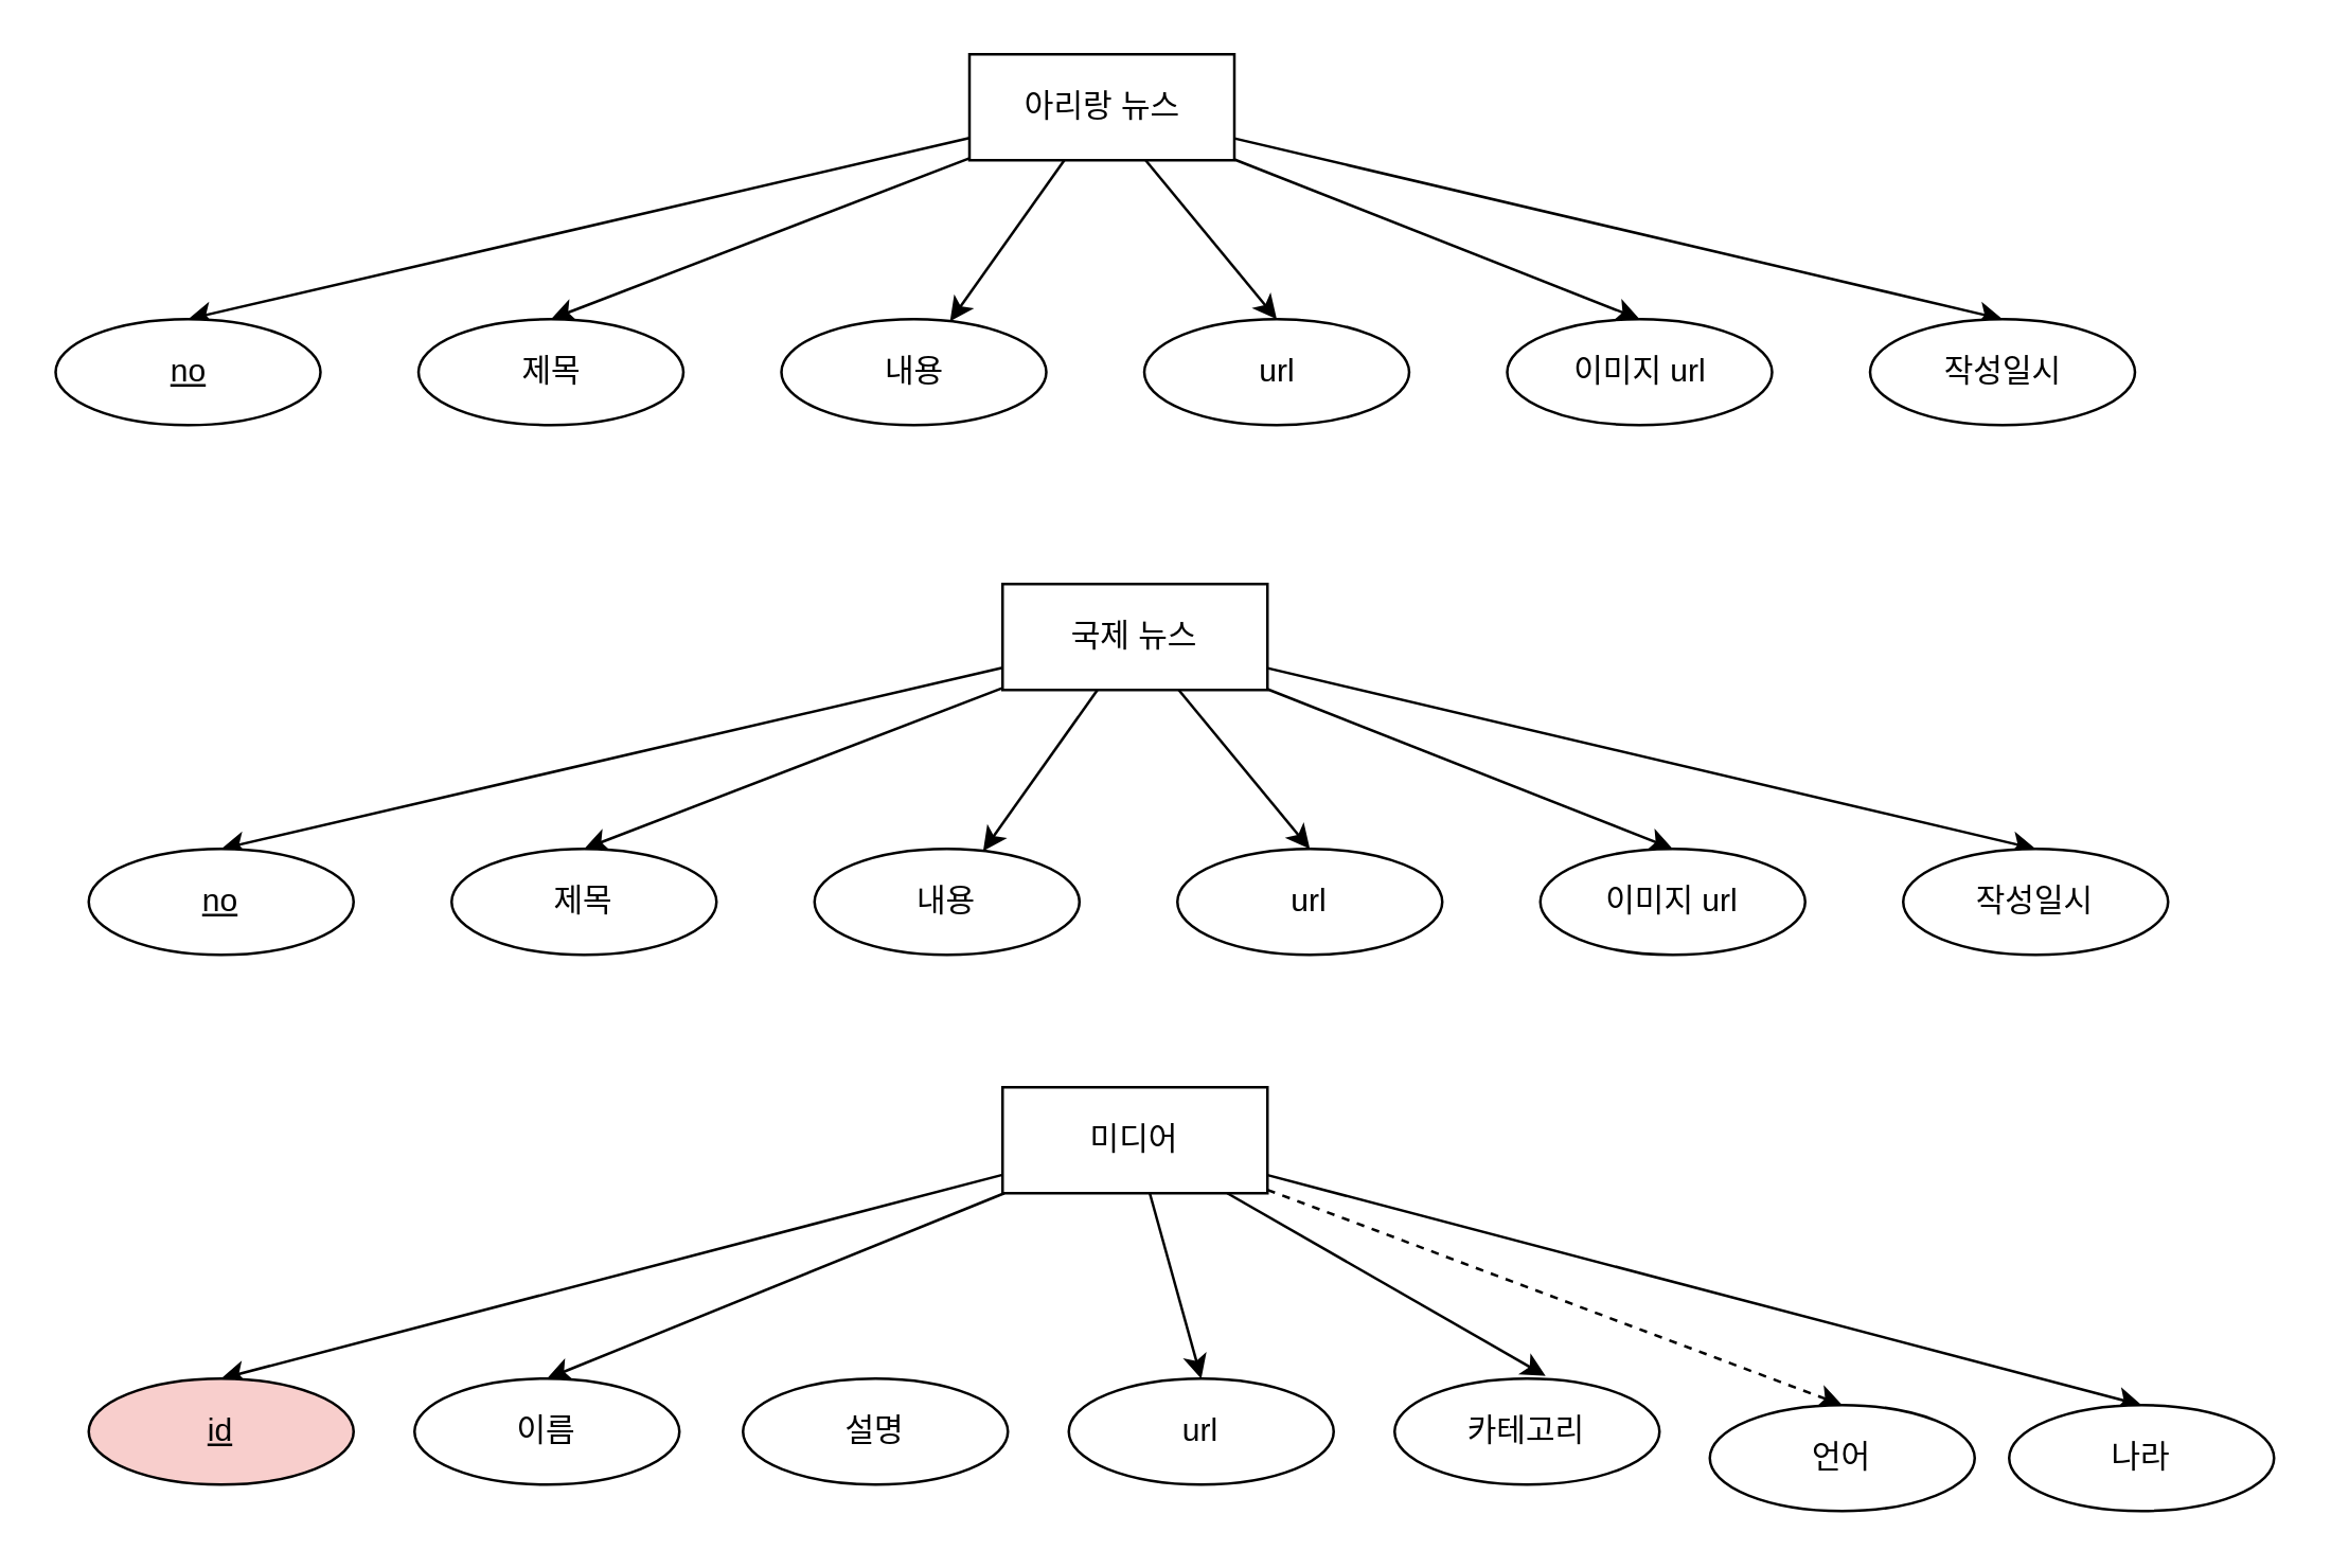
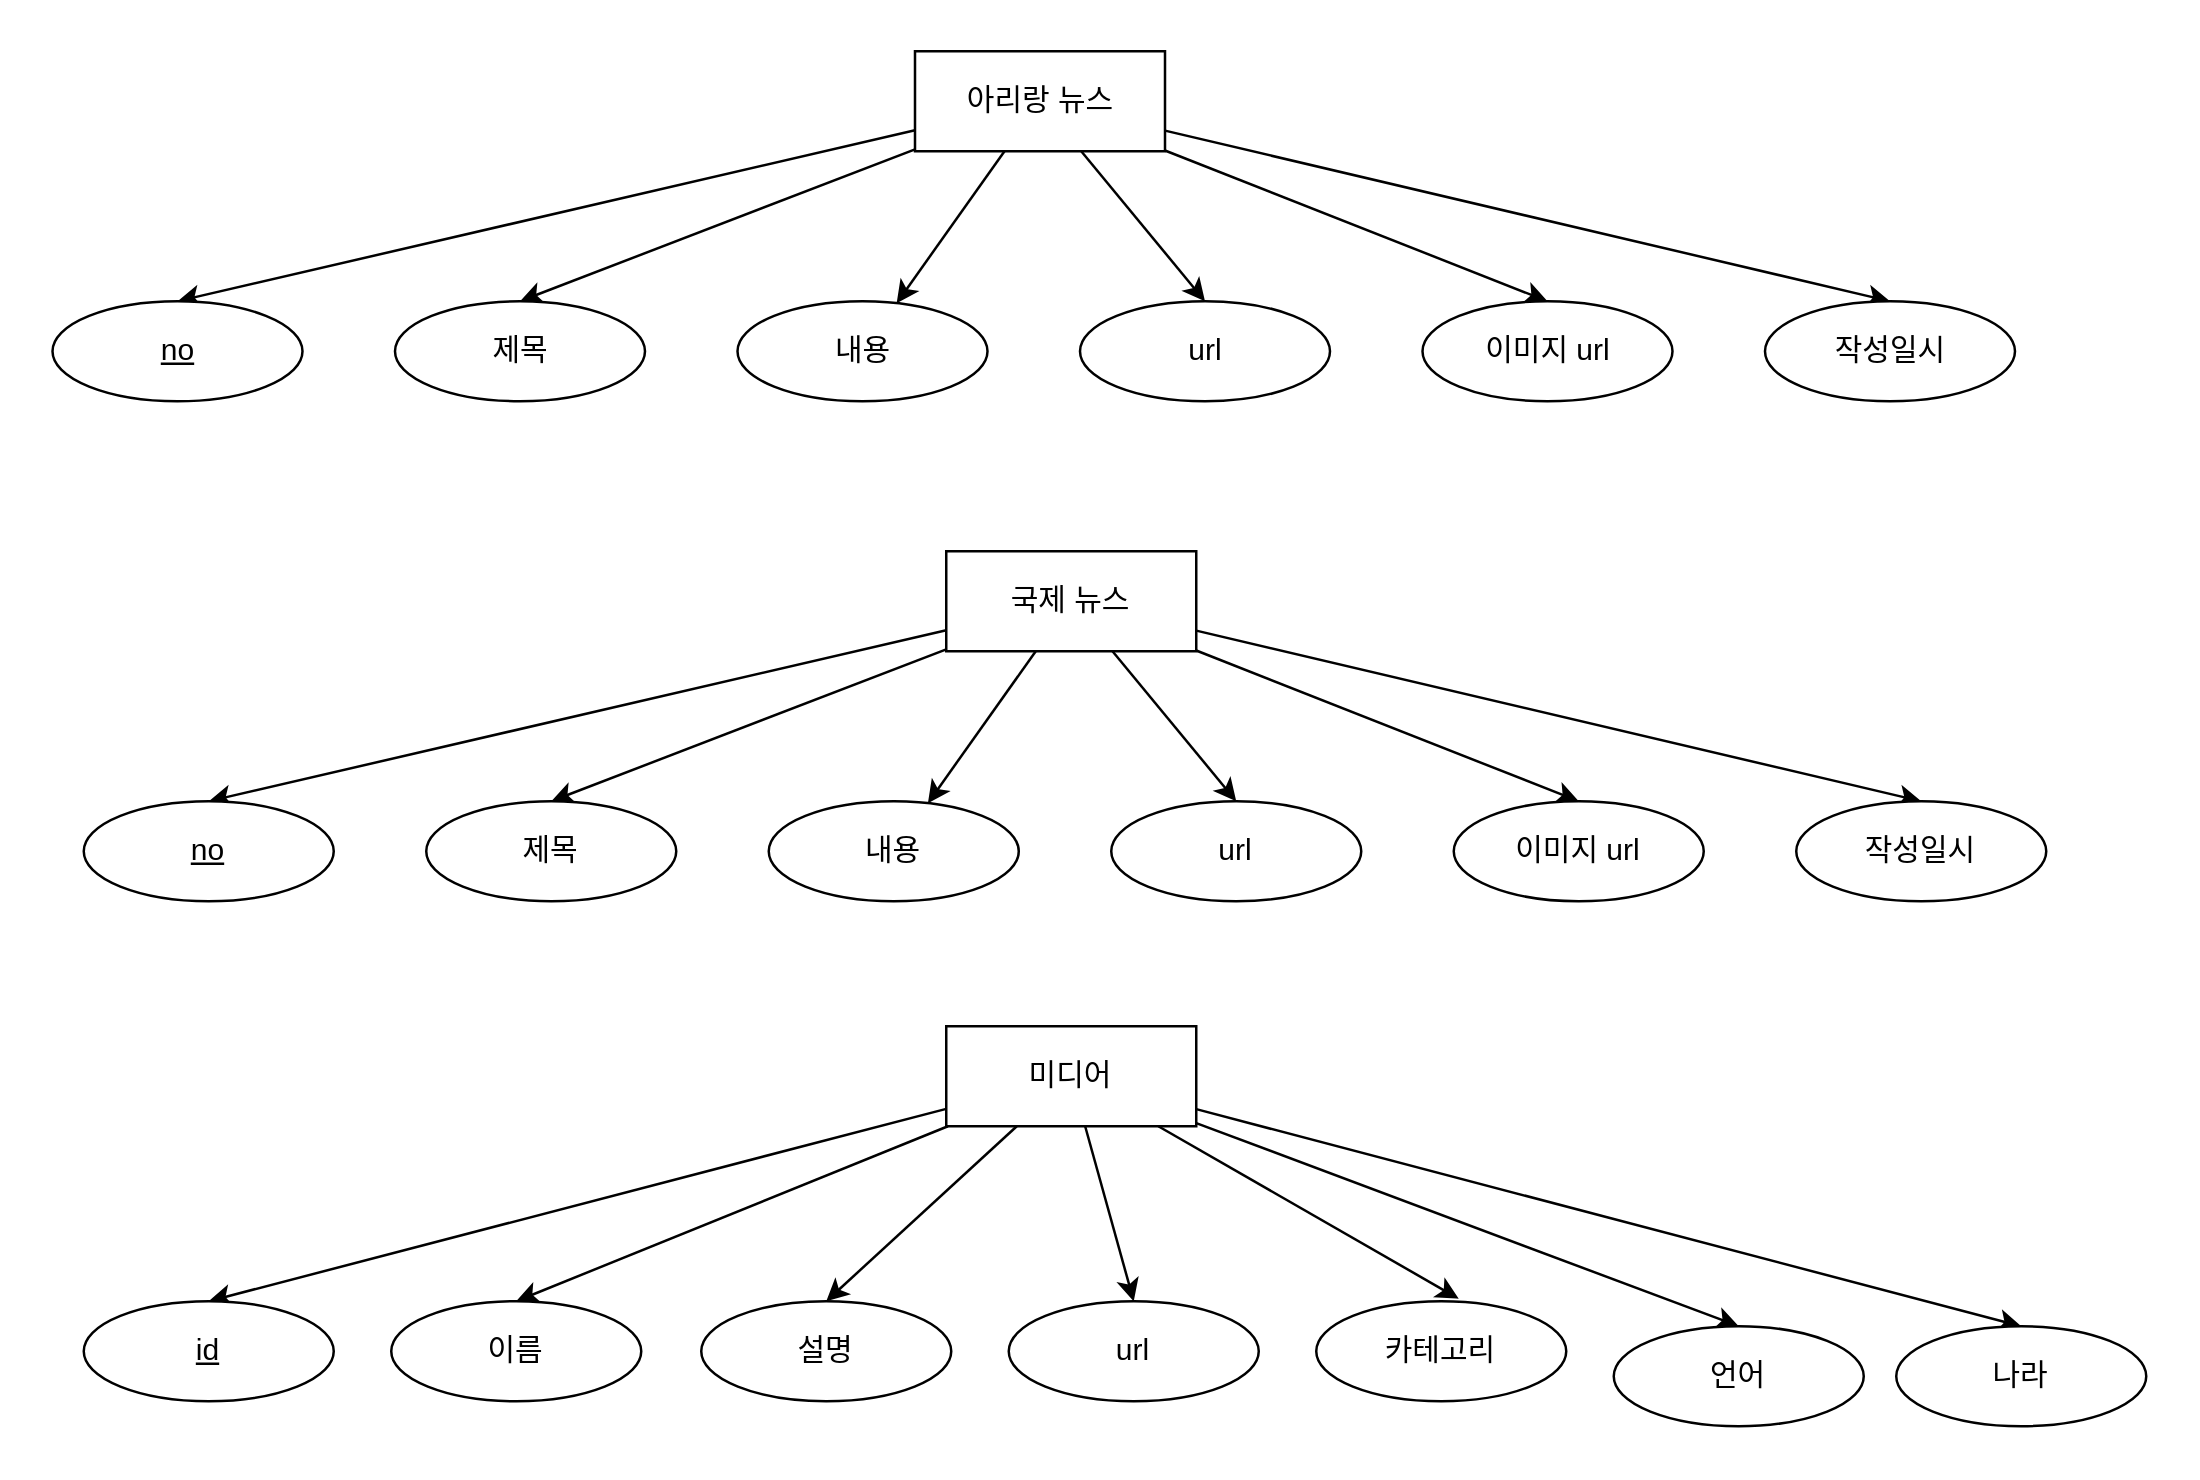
+ <mxCell id="29" style="rounded=0;orthogonalLoop=1;jettySize=auto;html=1;entryX=0.5;entryY=0;entryDx=0;entryDy=0;" edge="1" parent="1" source="35" target="36"><mxGeometry relative="1" as="geometry" /></mxCell>
- <mxCell id="31" style="rounded=0;orthogonalLoop=1;jettySize=auto;html=1;entryX=0.5;entryY=0;entryDx=0;entryDy=0;dashed=1;" edge="1" parent="1" source="35" target="40"><mxGeometry relative="1" as="geometry" /></mxCell>
+ <mxCell id="31" style="rounded=0;orthogonalLoop=1;jettySize=auto;html=1;entryX=0.5;entryY=0;entryDx=0;entryDy=0;" edge="1" parent="1" source="35" target="40"><mxGeometry relative="1" as="geometry" /></mxCell>
- <mxCell id="37" value="id" style="ellipse;whiteSpace=wrap;html=1;align=center;fontStyle=4;fillColor=#f8cecc;" vertex="1" parent="1"><mxGeometry x="33" y="520" width="100" height="40" as="geometry" /></mxCell>
+ <mxCell id="37" value="id" style="ellipse;whiteSpace=wrap;html=1;align=center;fontStyle=4;" vertex="1" parent="1"><mxGeometry x="33" y="520" width="100" height="40" as="geometry" /></mxCell>
